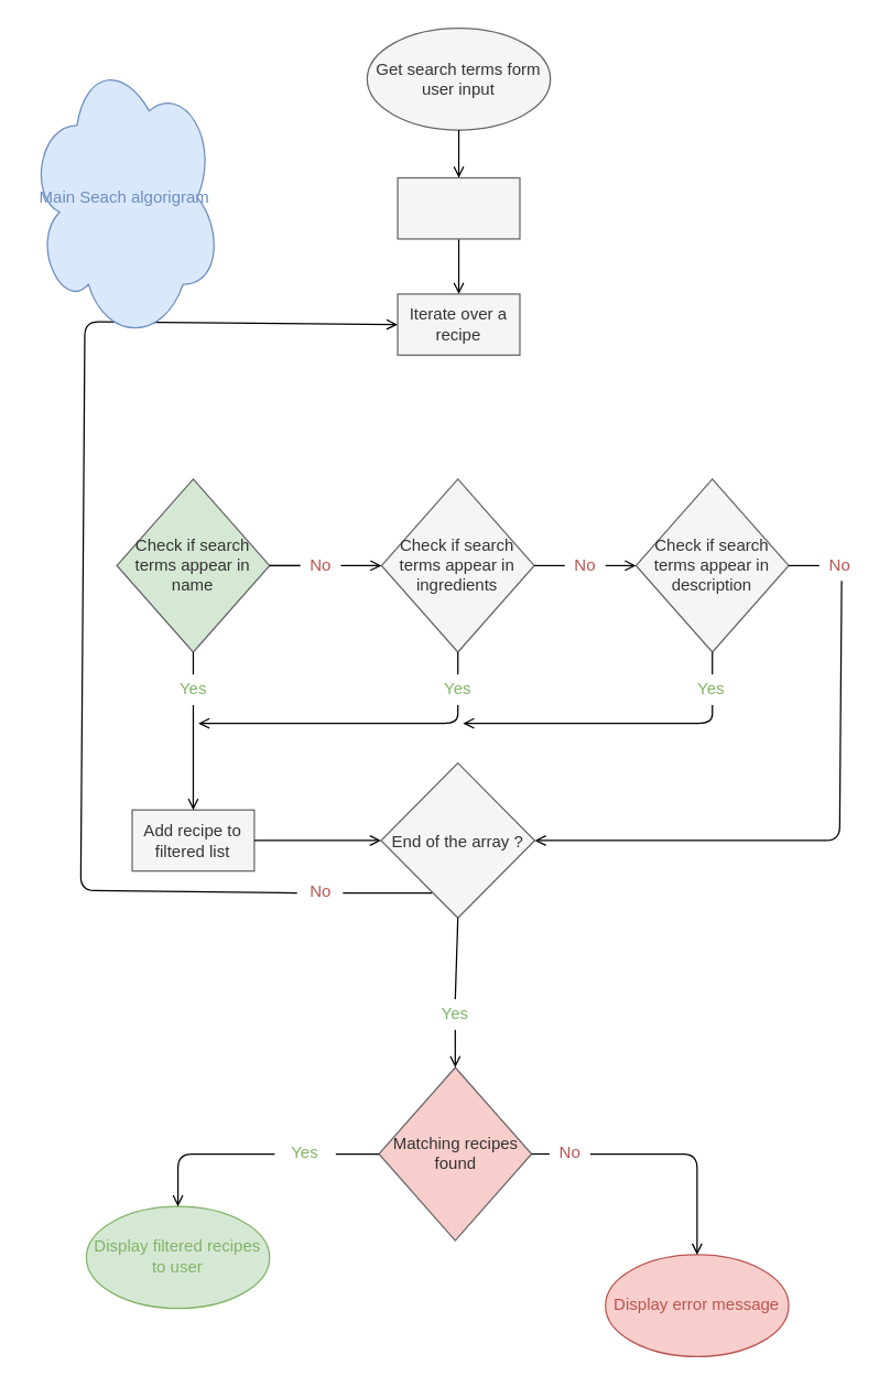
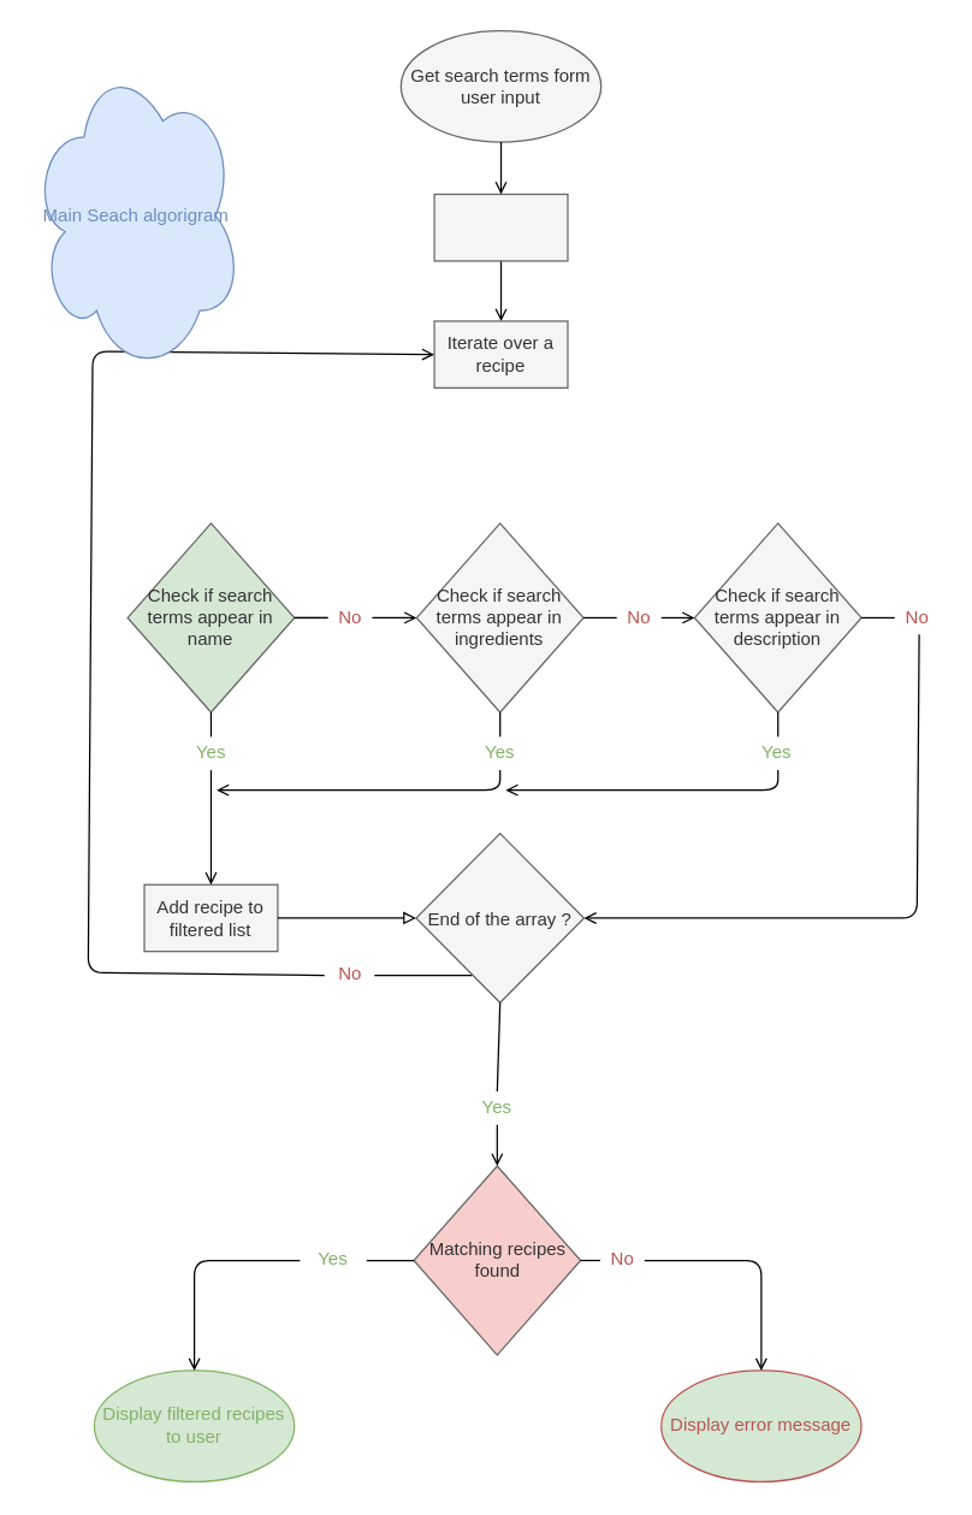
- <mxCell id="26" style="edgeStyle=none;html=1;exitX=1;exitY=0.5;exitDx=0;exitDy=0;entryX=0;entryY=0.5;entryDx=0;entryDy=0;strokeColor=#000000;strokeWidth=1;fontColor=#82B366;endArrow=open;endFill=0;movable=1;resizable=1;rotatable=1;deletable=1;editable=1;connectable=1;" parent="1" source="7" target="39" edge="1"><mxGeometry relative="1" as="geometry"><mxPoint x="289.002" y="685.87" as="targetPoint" /><Array as="points" /></mxGeometry></mxCell>
+ <mxCell id="26" style="edgeStyle=none;html=1;exitX=1;exitY=0.5;exitDx=0;exitDy=0;entryX=0;entryY=0.5;entryDx=0;entryDy=0;strokeColor=#000000;strokeWidth=1;fontColor=#82B366;endArrow=block;endFill=0;movable=1;resizable=1;rotatable=1;deletable=1;editable=1;connectable=1;" parent="1" source="7" target="39" edge="1"><mxGeometry relative="1" as="geometry"><mxPoint x="289.002" y="685.87" as="targetPoint" /><Array as="points" /></mxGeometry></mxCell>
- <mxCell id="34" value="&lt;div style=&quot;&quot;&gt;&lt;span style=&quot;background-color: initial;&quot;&gt;Display filtered recipes to user&lt;/span&gt;&lt;/div&gt;" style="ellipse;whiteSpace=wrap;html=1;fillColor=#d5e8d4;strokeColor=#82b366;fontColor=#82B366;movable=1;resizable=1;rotatable=1;deletable=1;editable=1;connectable=1;align=center;" parent="1" vertex="1"><mxGeometry x="62.084" y="875.517" width="133.044" height="73.913" as="geometry" /></mxCell>
+ <mxCell id="34" value="&lt;div style=&quot;&quot;&gt;&lt;span style=&quot;background-color: initial;&quot;&gt;Display filtered recipes to user&lt;/span&gt;&lt;/div&gt;" style="ellipse;whiteSpace=wrap;html=1;fillColor=#d5e8d4;strokeColor=#82b366;fontColor=#82B366;movable=1;resizable=1;rotatable=1;deletable=1;editable=1;connectable=1;align=center;" parent="1" vertex="1"><mxGeometry x="62.084" y="910.517" width="133.044" height="73.913" as="geometry" /></mxCell>
- <mxCell id="35" value="&lt;div style=&quot;text-align: justify;&quot;&gt;&lt;span style=&quot;background-color: initial;&quot;&gt;Display error message&lt;/span&gt;&lt;/div&gt;" style="ellipse;whiteSpace=wrap;html=1;fillColor=#f8cecc;strokeColor=#b85450;fontColor=#B85450;movable=1;resizable=1;rotatable=1;deletable=1;editable=1;connectable=1;" parent="1" vertex="1"><mxGeometry x="439.043" y="910.517" width="133.044" height="73.913" as="geometry" /></mxCell>
+ <mxCell id="35" value="&lt;div style=&quot;text-align: justify;&quot;&gt;&lt;span style=&quot;background-color: initial;&quot;&gt;Display error message&lt;/span&gt;&lt;/div&gt;" style="ellipse;whiteSpace=wrap;html=1;fillColor=#d5e8d4;strokeColor=#b85450;fontColor=#B85450;movable=1;resizable=1;rotatable=1;deletable=1;editable=1;connectable=1;" parent="1" vertex="1"><mxGeometry x="439.043" y="910.517" width="133.044" height="73.913" as="geometry" /></mxCell>
